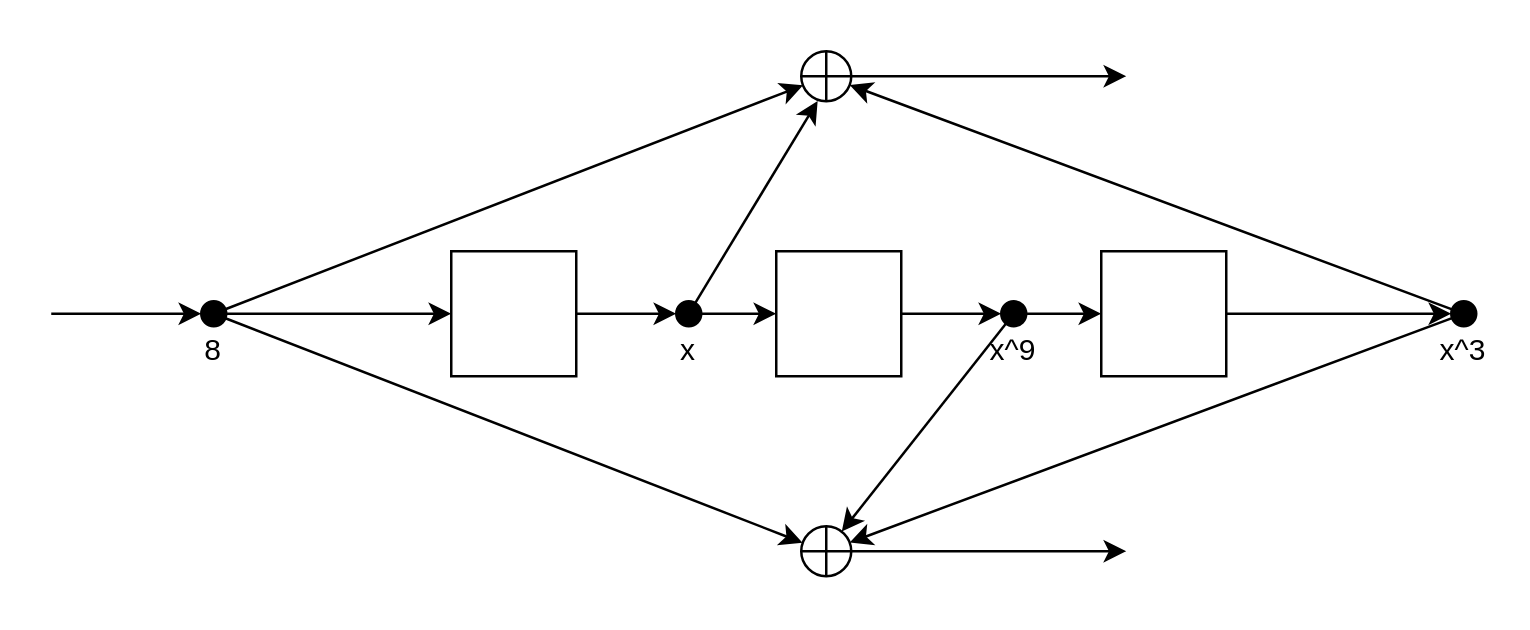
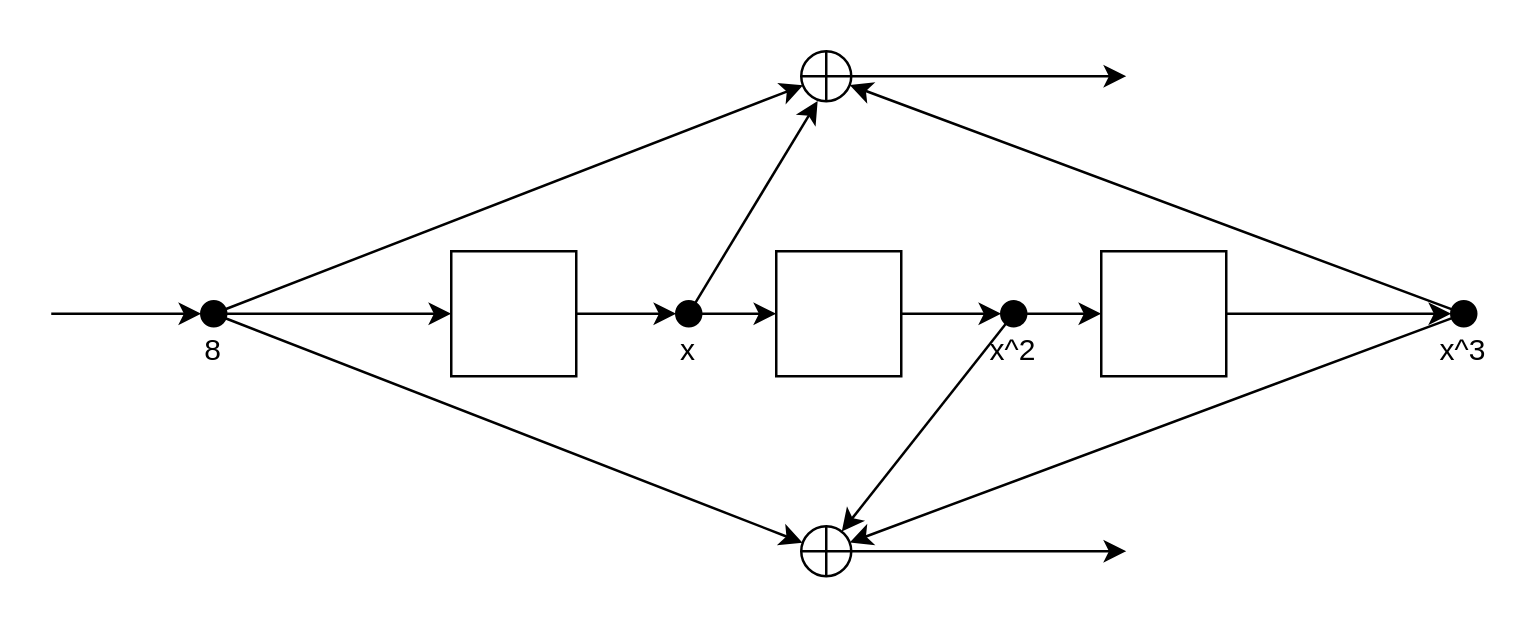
- <mxCell id="23" value="&lt;br&gt;&lt;br&gt;x^9" style="ellipse;whiteSpace=wrap;html=1;aspect=fixed;fillColor=#000000;" vertex="1" parent="1"><mxGeometry x="400" y="120" width="10" height="10" as="geometry" /></mxCell>
+ <mxCell id="23" value="&lt;br&gt;&lt;br&gt;x^2" style="ellipse;whiteSpace=wrap;html=1;aspect=fixed;fillColor=#000000;" vertex="1" parent="1"><mxGeometry x="400" y="120" width="10" height="10" as="geometry" /></mxCell>
